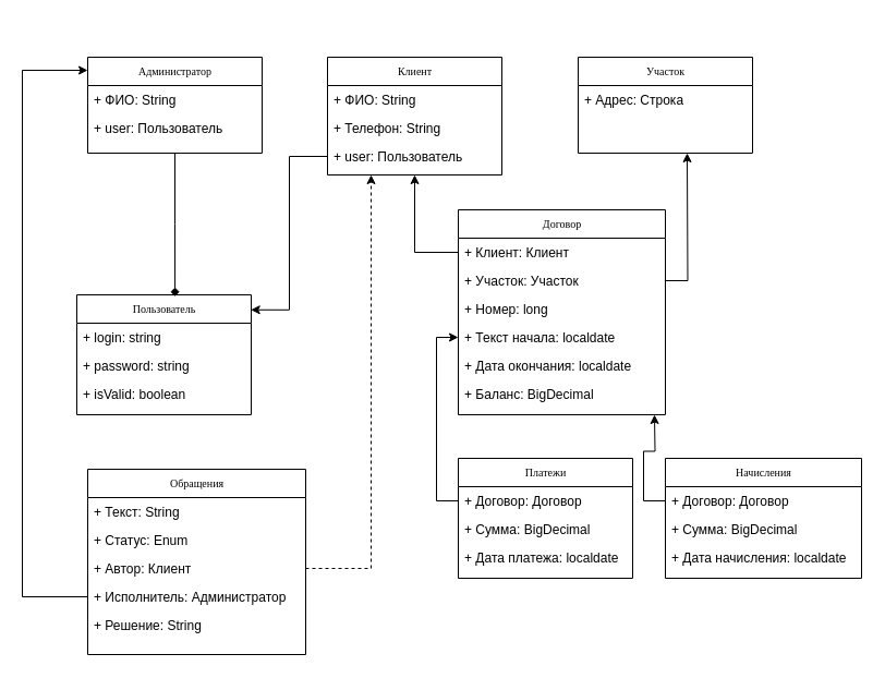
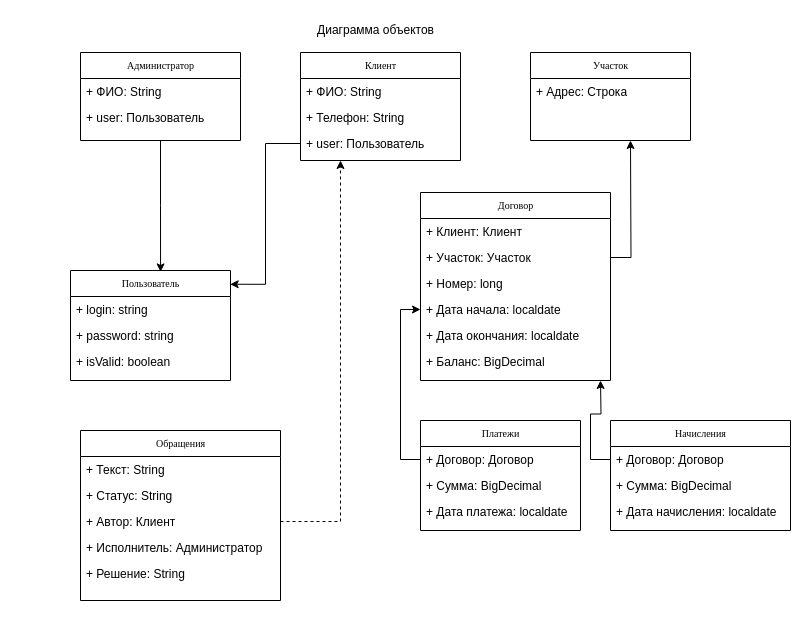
+ <mxCell id="44" value="Диаграмма объектов" style="text;html=1;align=center;verticalAlign=middle;resizable=0;points=[];autosize=1;" vertex="1" parent="1"><mxGeometry x="310" y="20" width="130" height="20" as="geometry" /></mxCell>
- <mxCell id="15" style="edgeStyle=orthogonalEdgeStyle;rounded=0;orthogonalLoop=1;jettySize=auto;html=1;entryX=0.5;entryY=1;entryDx=0;entryDy=0;" edge="1" parent="1" source="9" target="2"><mxGeometry relative="1" as="geometry" /></mxCell>
- <mxCell id="27" style="edgeStyle=orthogonalEdgeStyle;rounded=0;orthogonalLoop=1;jettySize=auto;html=1;entryX=0.563;entryY=0.013;entryDx=0;entryDy=0;entryPerimeter=0;endArrow=diamond;" edge="1" parent="1" source="28" target="31"><mxGeometry relative="1" as="geometry" /></mxCell>
+ <mxCell id="27" style="edgeStyle=orthogonalEdgeStyle;rounded=0;orthogonalLoop=1;jettySize=auto;html=1;entryX=0.563;entryY=0.013;entryDx=0;entryDy=0;entryPerimeter=0;" edge="1" parent="1" source="28" target="31"><mxGeometry relative="1" as="geometry" /></mxCell>
- <mxCell id="43" style="edgeStyle=orthogonalEdgeStyle;rounded=0;orthogonalLoop=1;jettySize=auto;html=1;" edge="1" parent="1" source="40" target="28"><mxGeometry relative="1" as="geometry"><Array as="points"><mxPoint x="20" y="547" /><mxPoint x="20" y="64" /></Array></mxGeometry></mxCell>
- <mxCell id="12" value="+ Текст начала: localdate" style="text;html=1;strokeColor=none;fillColor=none;align=left;verticalAlign=top;spacingLeft=4;spacingRight=4;whiteSpace=wrap;overflow=hidden;rotatable=0;points=[[0,0.5],[1,0.5]];portConstraint=eastwest;" vertex="1" parent="8"><mxGeometry y="104" width="190" height="26" as="geometry" /></mxCell>
+ <mxCell id="12" value="+ Дата начала: localdate" style="text;html=1;strokeColor=none;fillColor=none;align=left;verticalAlign=top;spacingLeft=4;spacingRight=4;whiteSpace=wrap;overflow=hidden;rotatable=0;points=[[0,0.5],[1,0.5]];portConstraint=eastwest;" vertex="1" parent="8"><mxGeometry y="104" width="190" height="26" as="geometry" /></mxCell>
- <mxCell id="38" value="+ Статус: Enum" style="text;html=1;strokeColor=none;fillColor=none;align=left;verticalAlign=top;spacingLeft=4;spacingRight=4;whiteSpace=wrap;overflow=hidden;rotatable=0;points=[[0,0.5],[1,0.5]];portConstraint=eastwest;" vertex="1" parent="36"><mxGeometry y="52" width="200" height="26" as="geometry" /></mxCell>
+ <mxCell id="38" value="+ Статус: String" style="text;html=1;strokeColor=none;fillColor=none;align=left;verticalAlign=top;spacingLeft=4;spacingRight=4;whiteSpace=wrap;overflow=hidden;rotatable=0;points=[[0,0.5],[1,0.5]];portConstraint=eastwest;" vertex="1" parent="36"><mxGeometry y="52" width="200" height="26" as="geometry" /></mxCell>
